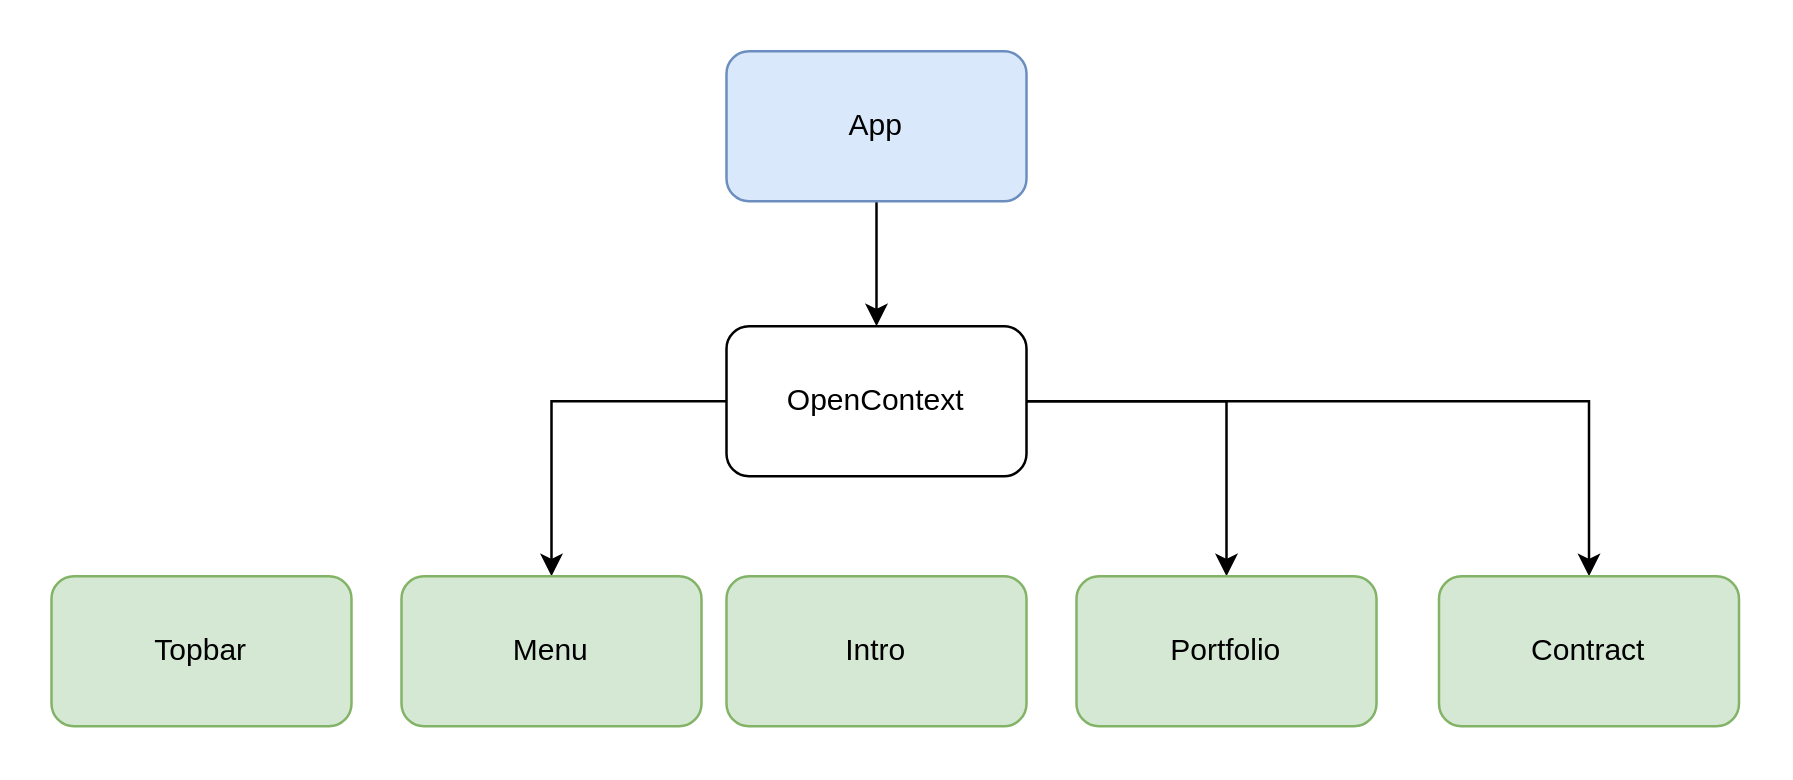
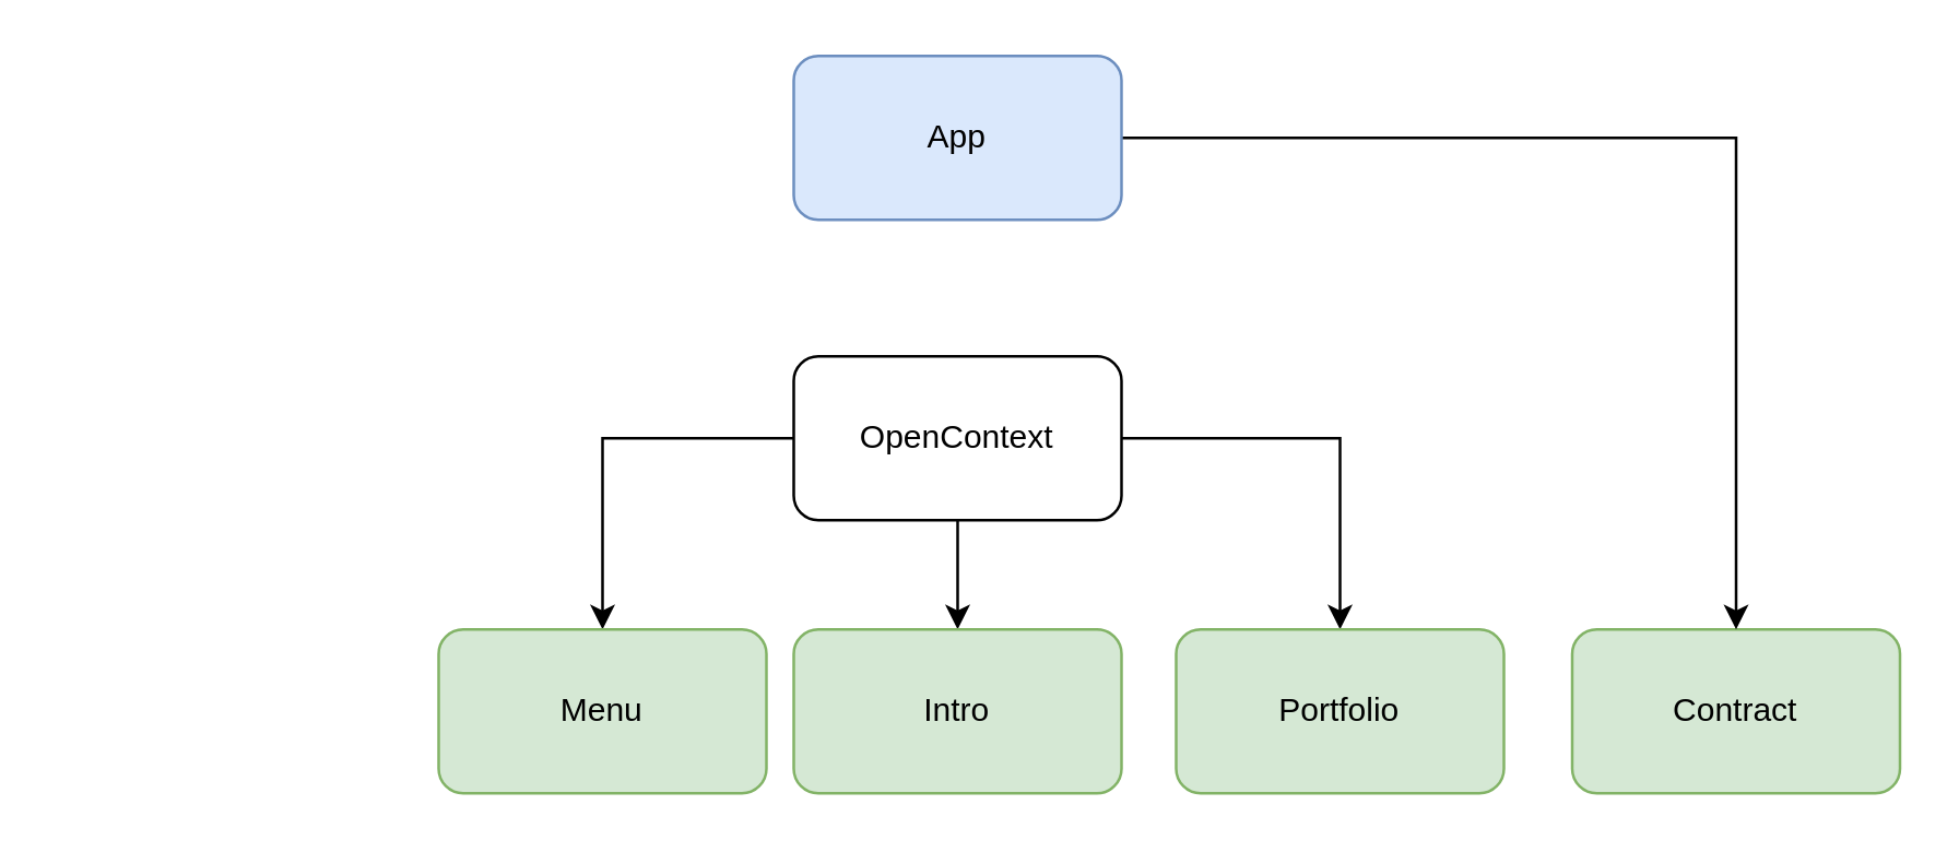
- <mxCell id="11" value="" style="edgeStyle=orthogonalEdgeStyle;rounded=0;orthogonalLoop=1;jettySize=auto;html=1;" edge="1" parent="1" source="12" target="5"><mxGeometry relative="1" as="geometry" /></mxCell>
+ <mxCell id="11" value="" style="edgeStyle=orthogonalEdgeStyle;rounded=0;orthogonalLoop=1;jettySize=auto;html=1;" edge="1" parent="1" source="12" target="10"><mxGeometry relative="1" as="geometry" /></mxCell>
- <mxCell id="4" value="" style="edgeStyle=orthogonalEdgeStyle;rounded=0;orthogonalLoop=1;jettySize=auto;html=1;" edge="1" parent="1" source="5" target="10"><mxGeometry relative="1" as="geometry" /></mxCell>
+ <mxCell id="4" value="" style="edgeStyle=orthogonalEdgeStyle;rounded=0;orthogonalLoop=1;jettySize=auto;html=1;" edge="1" parent="1" source="5" target="8"><mxGeometry relative="1" as="geometry" /></mxCell>
- <mxCell id="6" value="Topbar" style="rounded=1;whiteSpace=wrap;html=1;fillColor=#d5e8d4;strokeColor=#82b366;" vertex="1" parent="1"><mxGeometry x="20" y="230" width="120" height="60" as="geometry" /></mxCell>
